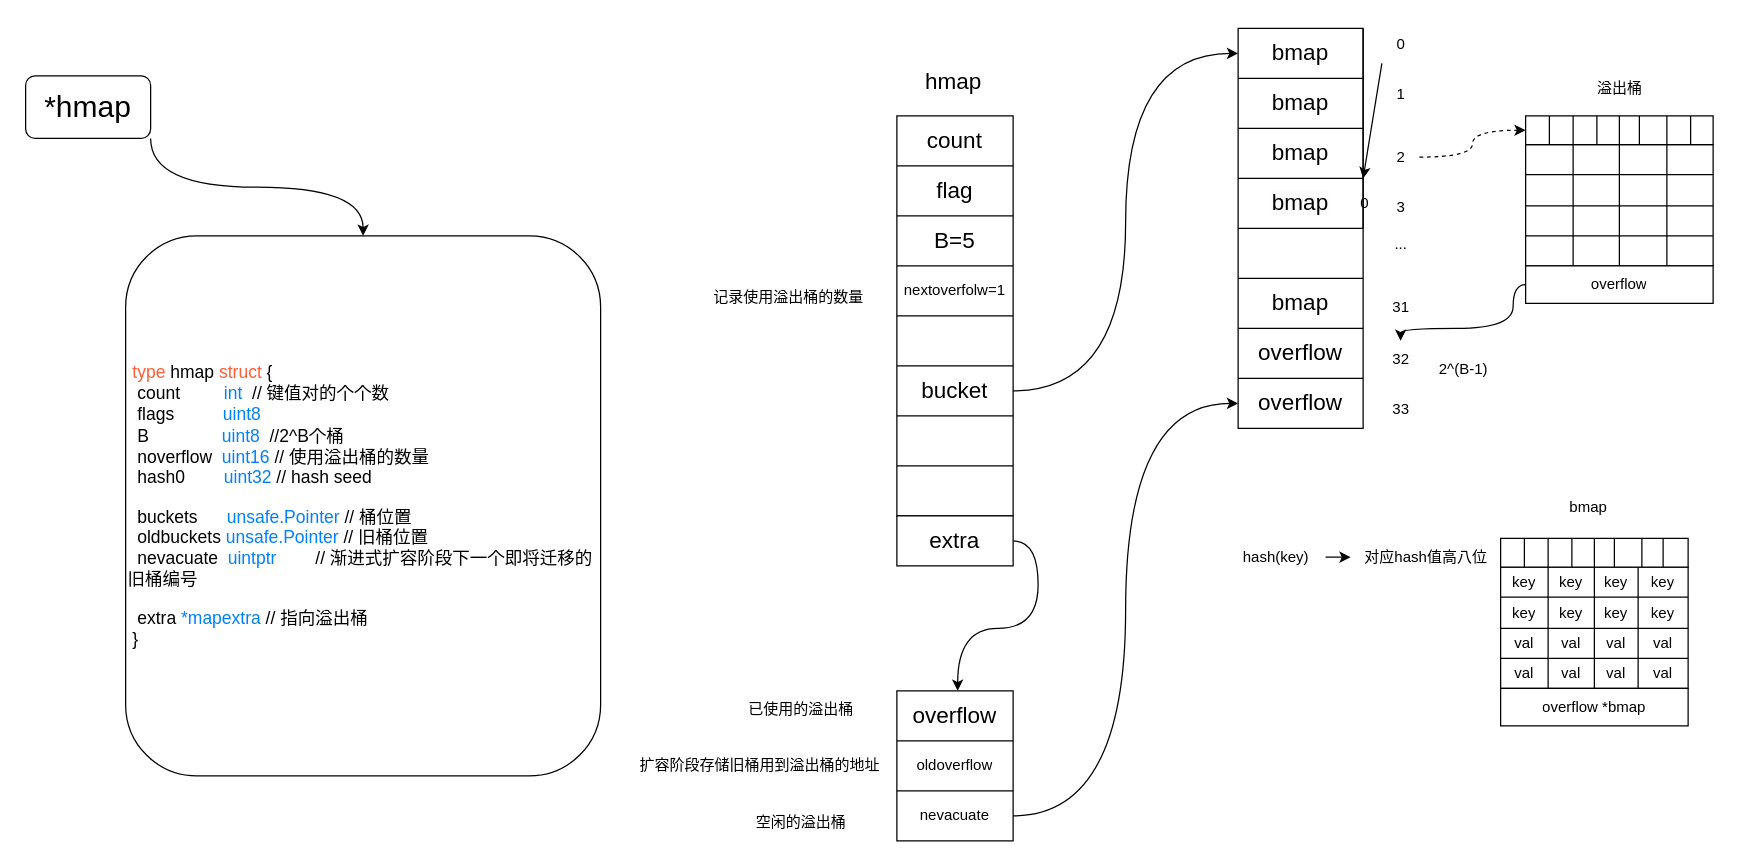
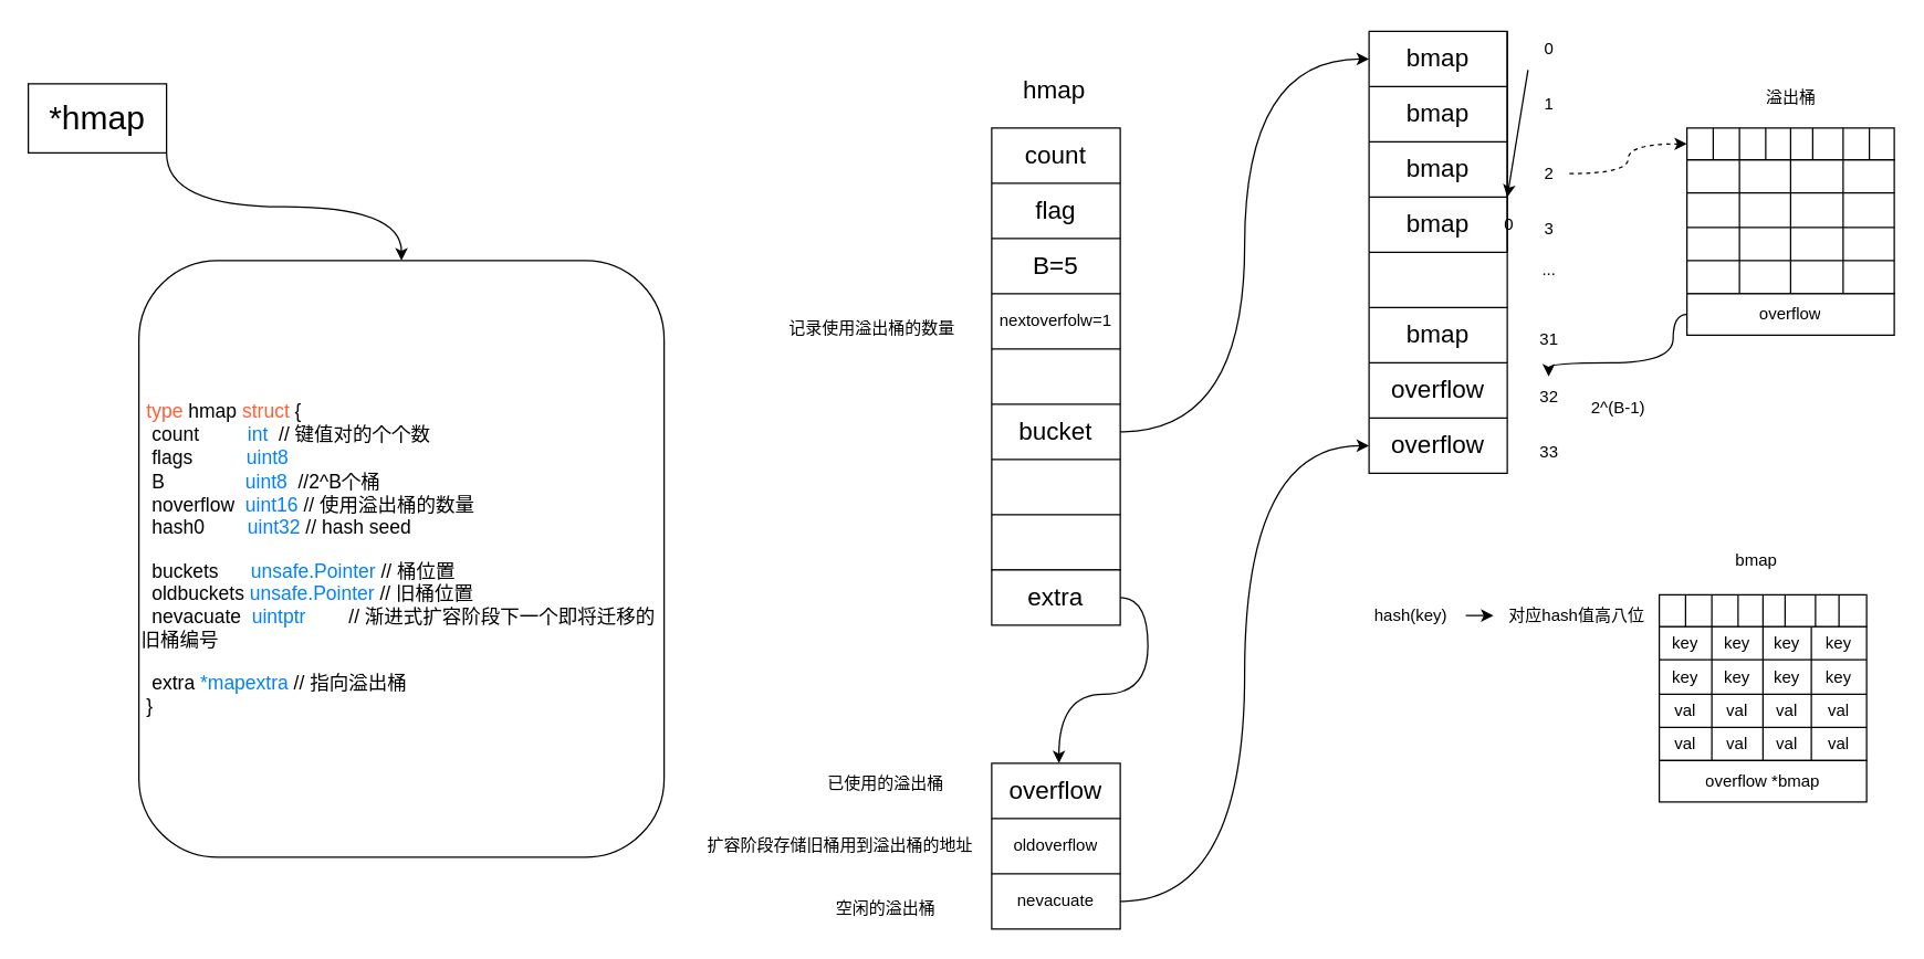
- <mxCell id="3" value="&lt;font style=&quot;font-size: 24px;&quot;&gt;*hmap&lt;/font&gt;" style="rounded=1;whiteSpace=wrap;html=1;" parent="1" vertex="1"><mxGeometry x="20" y="60" width="100" height="50" as="geometry" /></mxCell>
+ <mxCell id="3" value="&lt;font style=&quot;font-size: 24px;&quot;&gt;*hmap&lt;/font&gt;" style="whiteSpace=wrap;html=1;rounded=0;" parent="1" vertex="1"><mxGeometry x="20" y="60" width="100" height="50" as="geometry" /></mxCell>
